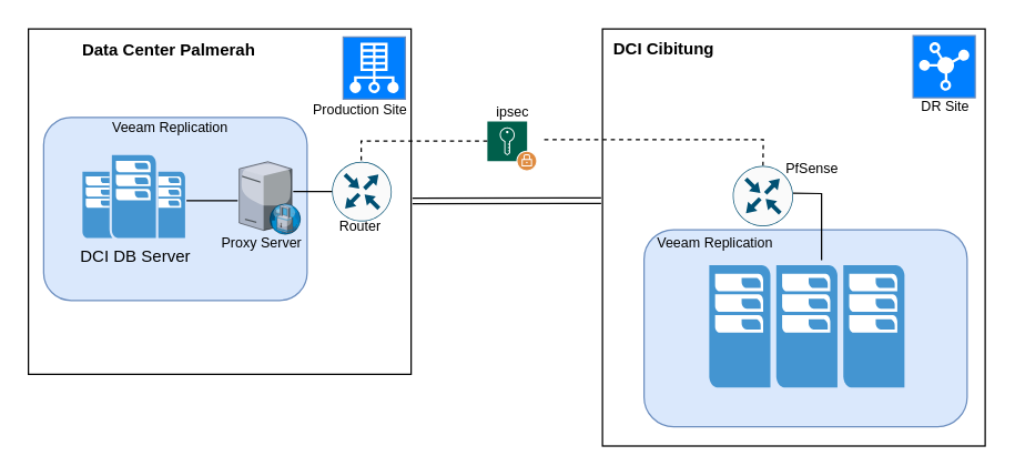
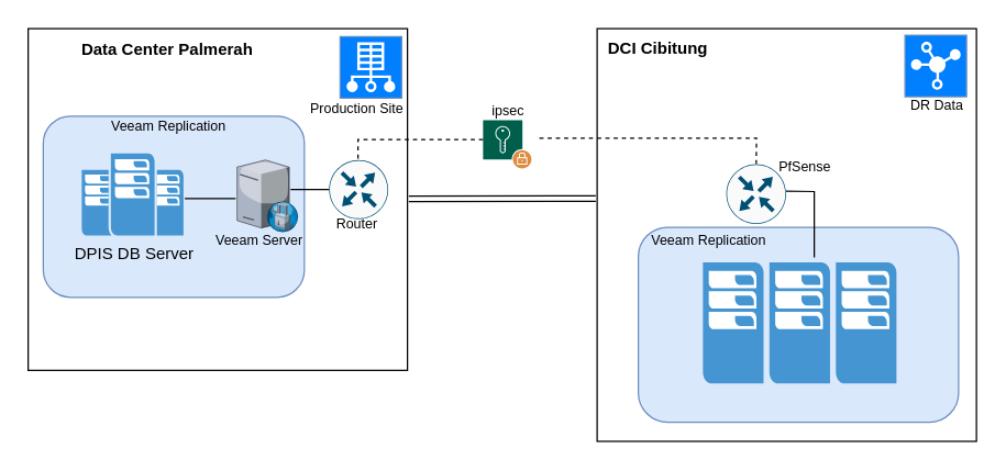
- <mxCell id="14" value="&lt;font style=&quot;font-size: 10px;&quot;&gt;DR Site&lt;/font&gt;" style="text;html=1;resizable=0;autosize=1;align=center;verticalAlign=middle;points=[];fillColor=none;strokeColor=none;rounded=0;" parent="1" vertex="1"><mxGeometry x="655.4" y="63" width="52" height="26" as="geometry" /></mxCell>
+ <mxCell id="14" value="&lt;font style=&quot;font-size: 10px;&quot;&gt;DR Data&lt;/font&gt;" style="text;html=1;resizable=0;autosize=1;align=center;verticalAlign=middle;points=[];fillColor=none;strokeColor=none;rounded=0;" parent="1" vertex="1"><mxGeometry x="655.4" y="63" width="52" height="26" as="geometry" /></mxCell>
- <mxCell id="28" value="&lt;font style=&quot;font-size: 10px;&quot;&gt;Proxy Server&lt;/font&gt;" style="text;html=1;resizable=0;autosize=1;align=center;verticalAlign=middle;points=[];fillColor=none;strokeColor=none;rounded=0;" parent="1" vertex="1"><mxGeometry x="150" y="161.14" width="76" height="26" as="geometry" /></mxCell>
+ <mxCell id="28" value="&lt;font style=&quot;font-size: 10px;&quot;&gt;Veeam Server&lt;/font&gt;" style="text;html=1;resizable=0;autosize=1;align=center;verticalAlign=middle;points=[];fillColor=none;strokeColor=none;rounded=0;" parent="1" vertex="1"><mxGeometry x="150" y="161.14" width="76" height="26" as="geometry" /></mxCell>
- <mxCell id="16" value="DCI DB Server" style="text;html=1;resizable=0;autosize=1;align=center;verticalAlign=middle;points=[];fillColor=none;strokeColor=none;rounded=0;" parent="1" vertex="1"><mxGeometry x="44" y="172" width="105" height="26" as="geometry" /></mxCell>
+ <mxCell id="16" value="DPIS DB Server" style="text;html=1;resizable=0;autosize=1;align=center;verticalAlign=middle;points=[];fillColor=none;strokeColor=none;rounded=0;" parent="1" vertex="1"><mxGeometry x="44" y="172" width="105" height="26" as="geometry" /></mxCell>
